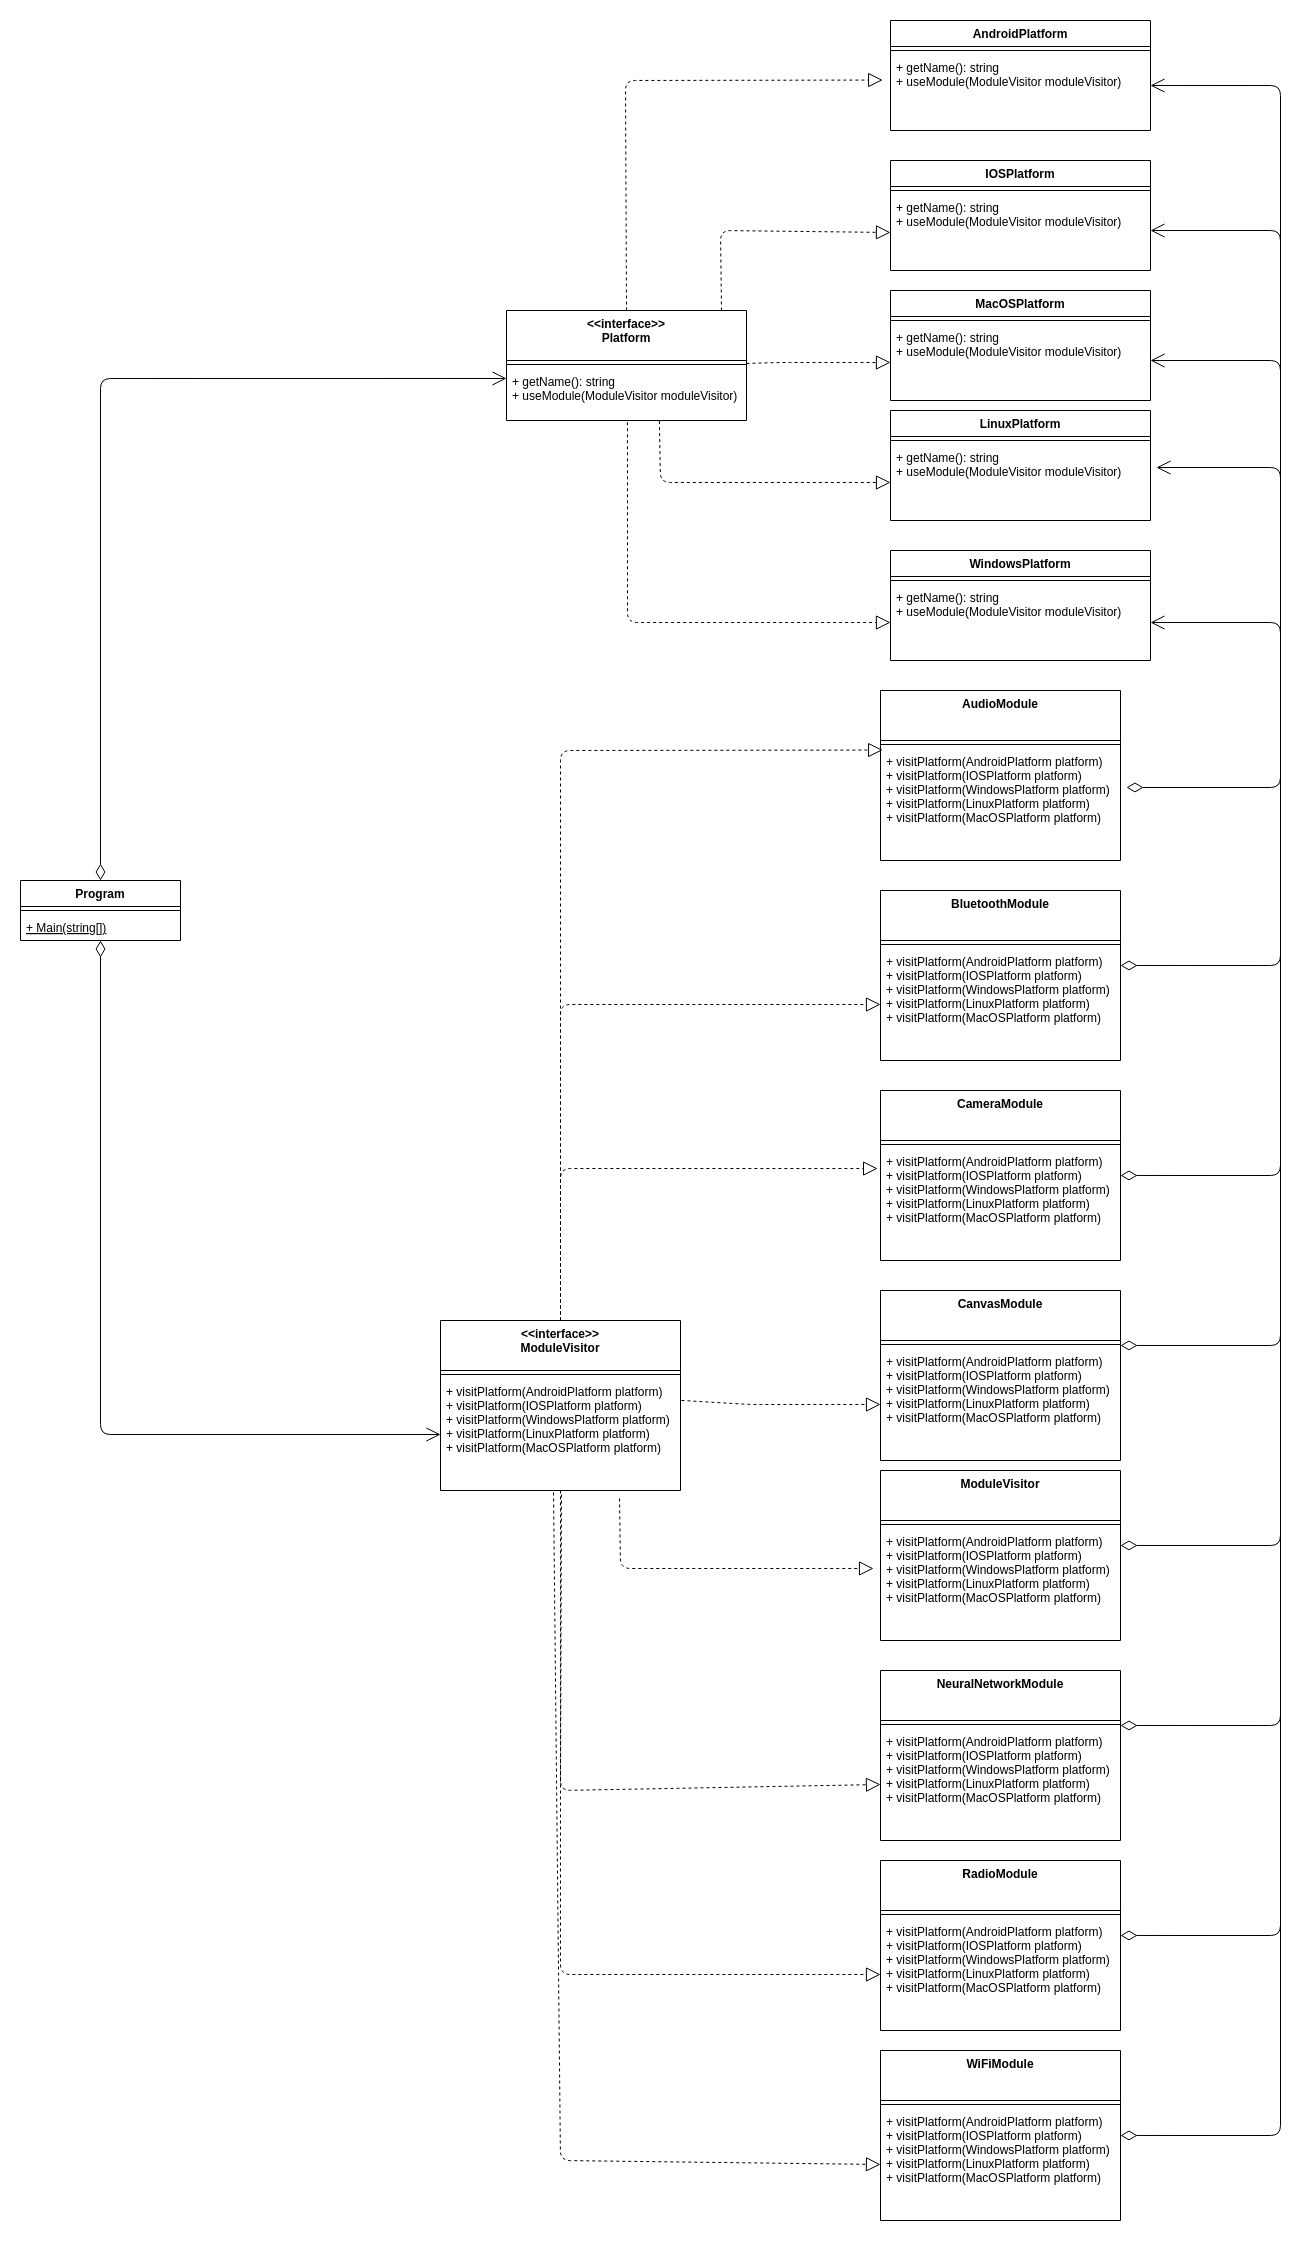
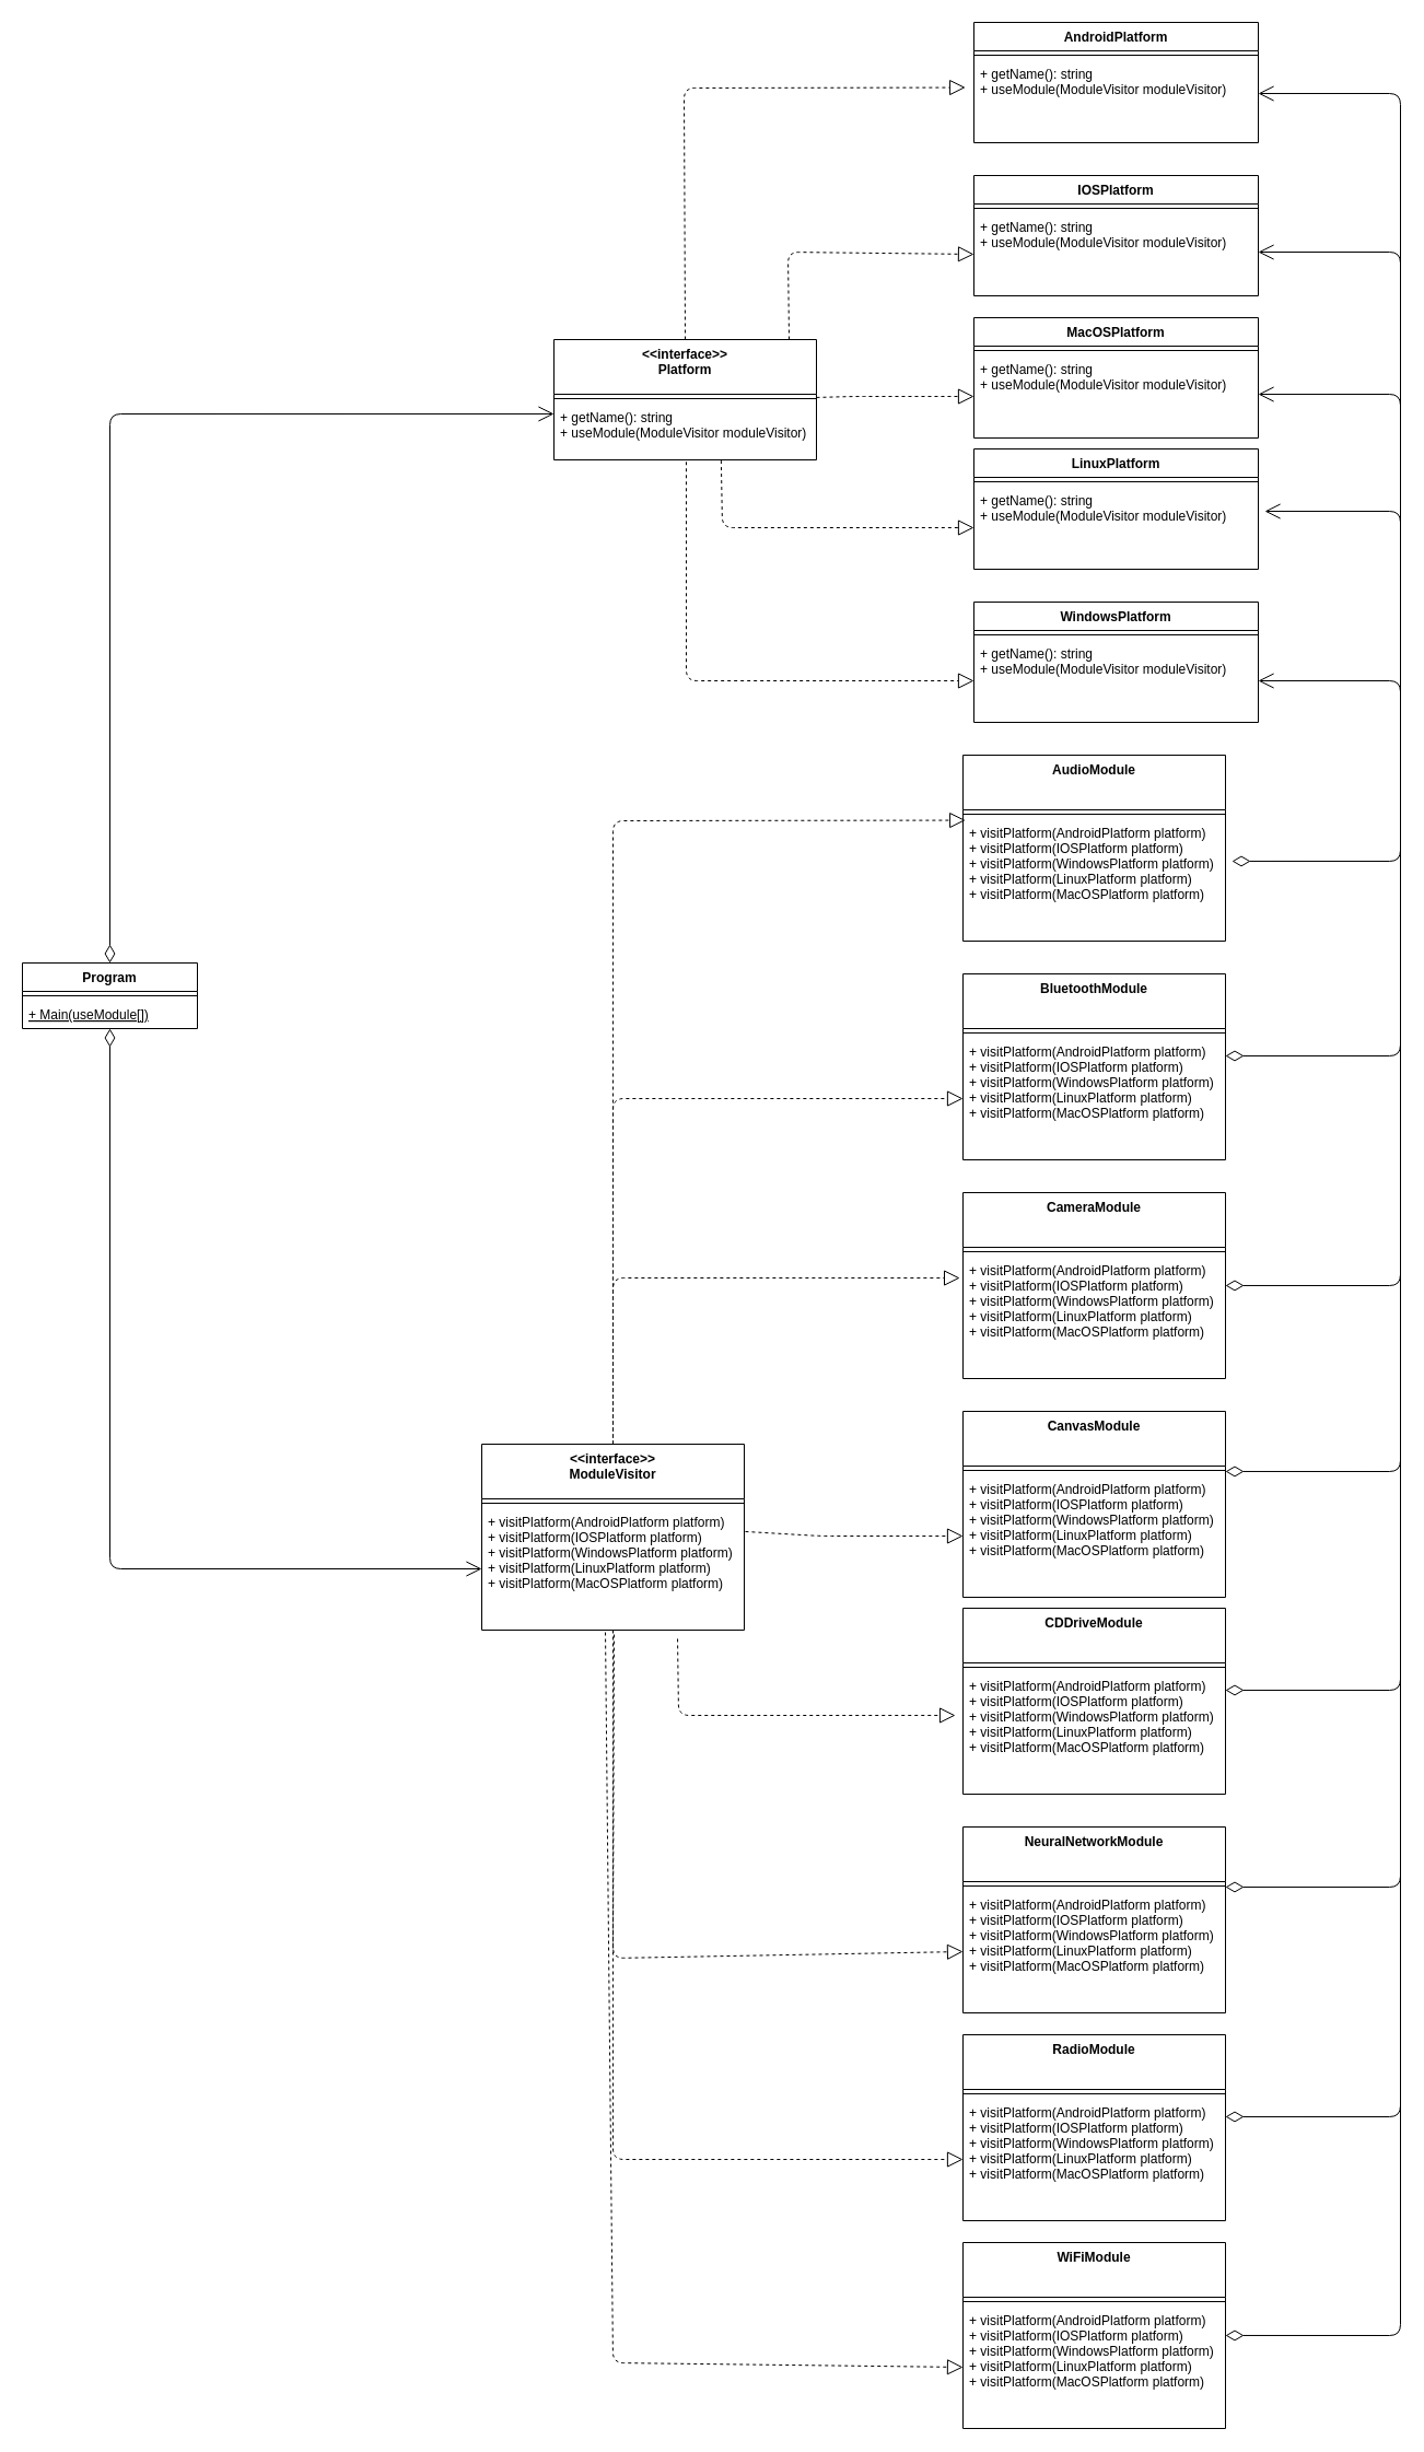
- <mxCell id="62" value="+ Main(string[])" style="text;strokeColor=none;fillColor=none;align=left;verticalAlign=top;spacingLeft=4;spacingRight=4;overflow=hidden;rotatable=0;points=[[0,0.5],[1,0.5]];portConstraint=eastwest;fontStyle=4" vertex="1" parent="60"><mxGeometry y="34" width="160" height="26" as="geometry" /></mxCell>
+ <mxCell id="62" value="+ Main(useModule[])" style="text;strokeColor=none;fillColor=none;align=left;verticalAlign=top;spacingLeft=4;spacingRight=4;overflow=hidden;rotatable=0;points=[[0,0.5],[1,0.5]];portConstraint=eastwest;fontStyle=4" vertex="1" parent="60"><mxGeometry y="34" width="160" height="26" as="geometry" /></mxCell>
- <mxCell id="38" value="ModuleVisitor" style="swimlane;fontStyle=1;align=center;verticalAlign=top;childLayout=stackLayout;horizontal=1;startSize=50;horizontalStack=0;resizeParent=1;resizeParentMax=0;resizeLast=0;collapsible=1;marginBottom=0;" vertex="1" parent="1"><mxGeometry x="880" y="1470" width="240" height="170" as="geometry" /></mxCell>
+ <mxCell id="38" value="CDDriveModule" style="swimlane;fontStyle=1;align=center;verticalAlign=top;childLayout=stackLayout;horizontal=1;startSize=50;horizontalStack=0;resizeParent=1;resizeParentMax=0;resizeLast=0;collapsible=1;marginBottom=0;" vertex="1" parent="1"><mxGeometry x="880" y="1470" width="240" height="170" as="geometry" /></mxCell>
